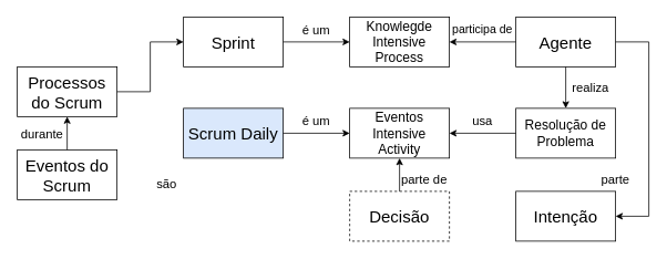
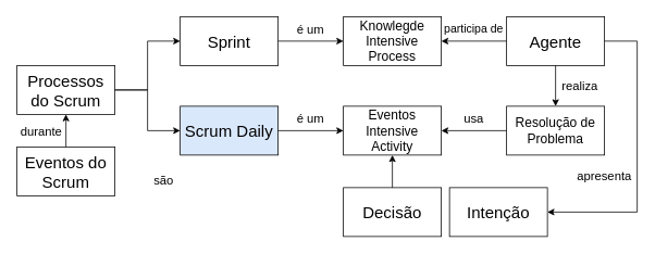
+ <mxCell id="27" value="" style="endArrow=classic;html=1;rounded=0;exitX=1;exitY=0.5;exitDx=0;exitDy=0;entryX=0;entryY=0.5;entryDx=0;entryDy=0;" parent="1" source="22" target="4" edge="1"><mxGeometry width="50" height="50" relative="1" as="geometry"><mxPoint x="280" y="100" as="sourcePoint" /><mxPoint x="330" y="50" as="targetPoint" /><Array as="points"><mxPoint x="180" y="110" /><mxPoint x="180" y="160" /></Array></mxGeometry></mxCell>
- <mxCell id="19" value="&lt;font style=&quot;font-size: 15px;&quot;&gt;parte de&lt;/font&gt;" style="text;html=1;strokeColor=none;fillColor=none;align=center;verticalAlign=middle;whiteSpace=wrap;rounded=0;" parent="1" vertex="1"><mxGeometry x="480" y="200" width="60" height="30" as="geometry" /></mxCell>
- <mxCell id="16" value="&lt;font style=&quot;font-size: 15px;&quot;&gt;parte&lt;/font&gt;" style="text;html=1;strokeColor=none;fillColor=none;align=center;verticalAlign=middle;whiteSpace=wrap;rounded=0;" parent="1" vertex="1"><mxGeometry x="710" y="200" width="60" height="30" as="geometry" /></mxCell>
+ <mxCell id="16" value="&lt;font style=&quot;font-size: 15px;&quot;&gt;apresenta&lt;/font&gt;" style="text;html=1;strokeColor=none;fillColor=none;align=center;verticalAlign=middle;whiteSpace=wrap;rounded=0;" parent="1" vertex="1"><mxGeometry x="710" y="200" width="60" height="30" as="geometry" /></mxCell>
- <mxCell id="17" value="&lt;font style=&quot;font-size: 20px;&quot;&gt;Decisão&lt;/font&gt;" style="rounded=0;whiteSpace=wrap;html=1;dashed=1;" parent="1" vertex="1"><mxGeometry x="420" y="230" width="120" height="60" as="geometry" /></mxCell>
+ <mxCell id="17" value="&lt;font style=&quot;font-size: 20px;&quot;&gt;Decisão&lt;/font&gt;" style="rounded=0;whiteSpace=wrap;html=1;" parent="1" vertex="1"><mxGeometry x="420" y="230" width="120" height="60" as="geometry" /></mxCell>
- <mxCell id="10" value="&lt;font style=&quot;font-size: 20px;&quot;&gt;Intenção&lt;/font&gt;" style="rounded=0;whiteSpace=wrap;html=1;" parent="1" vertex="1"><mxGeometry x="620" y="230" width="120" height="60" as="geometry" /></mxCell>
+ <mxCell id="10" value="&lt;font style=&quot;font-size: 20px;&quot;&gt;Intenção&lt;/font&gt;" style="rounded=0;whiteSpace=wrap;html=1;" parent="1" vertex="1"><mxGeometry x="550" y="230" width="120" height="60" as="geometry" /></mxCell>
